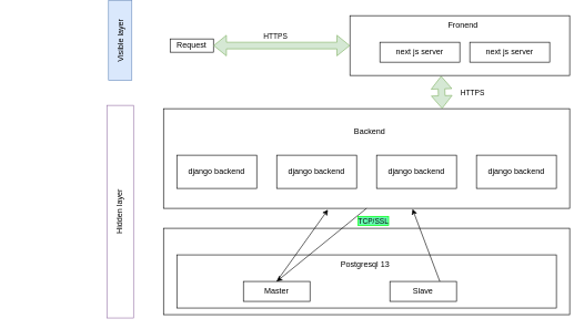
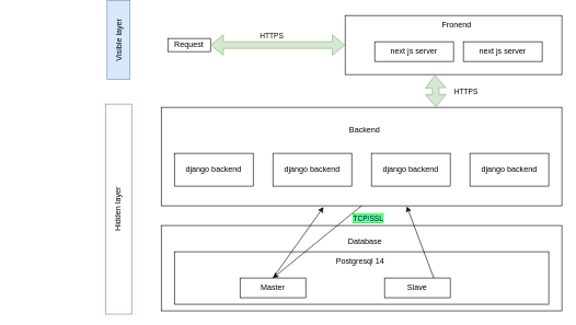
+ <mxCell id="13" value="Database" style="text;html=1;strokeColor=none;fillColor=none;align=center;verticalAlign=middle;whiteSpace=wrap;rounded=0;" vertex="1" parent="1"><mxGeometry x="507.5" y="350" width="95" height="30" as="geometry" /></mxCell>
- <mxCell id="15" value="Postgresql 13" style="text;html=1;strokeColor=none;fillColor=none;align=center;verticalAlign=middle;whiteSpace=wrap;rounded=0;" vertex="1" parent="1"><mxGeometry x="492.5" y="380" width="110" height="30" as="geometry" /></mxCell>
+ <mxCell id="15" value="Postgresql 14" style="text;html=1;strokeColor=none;fillColor=none;align=center;verticalAlign=middle;whiteSpace=wrap;rounded=0;" vertex="1" parent="1"><mxGeometry x="492.5" y="380" width="110" height="30" as="geometry" /></mxCell>
